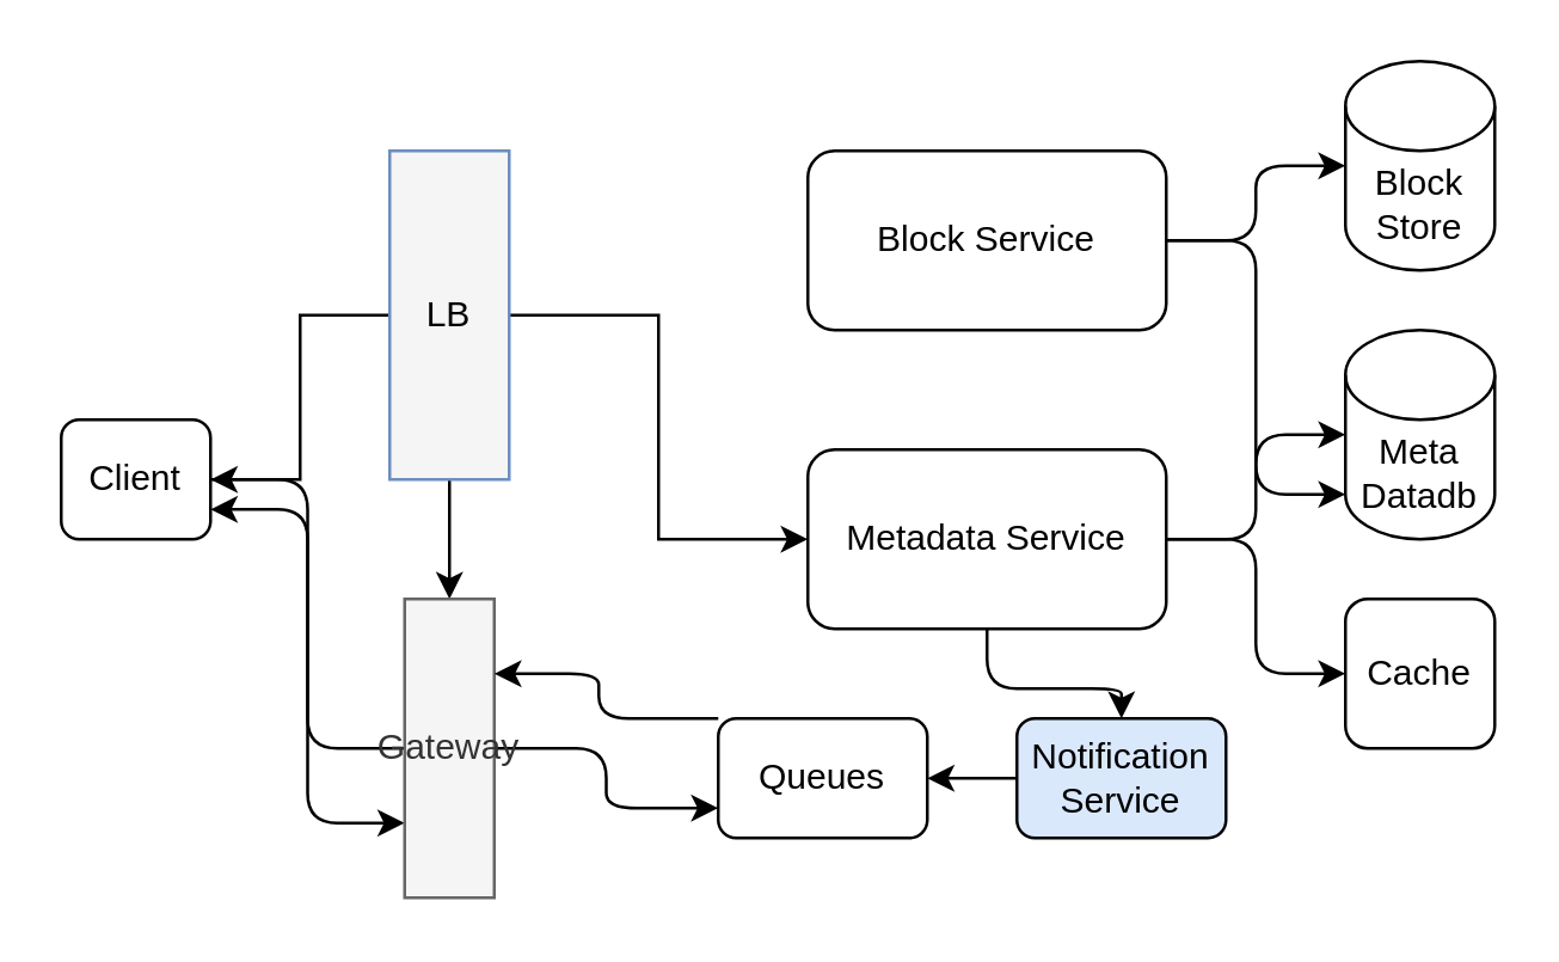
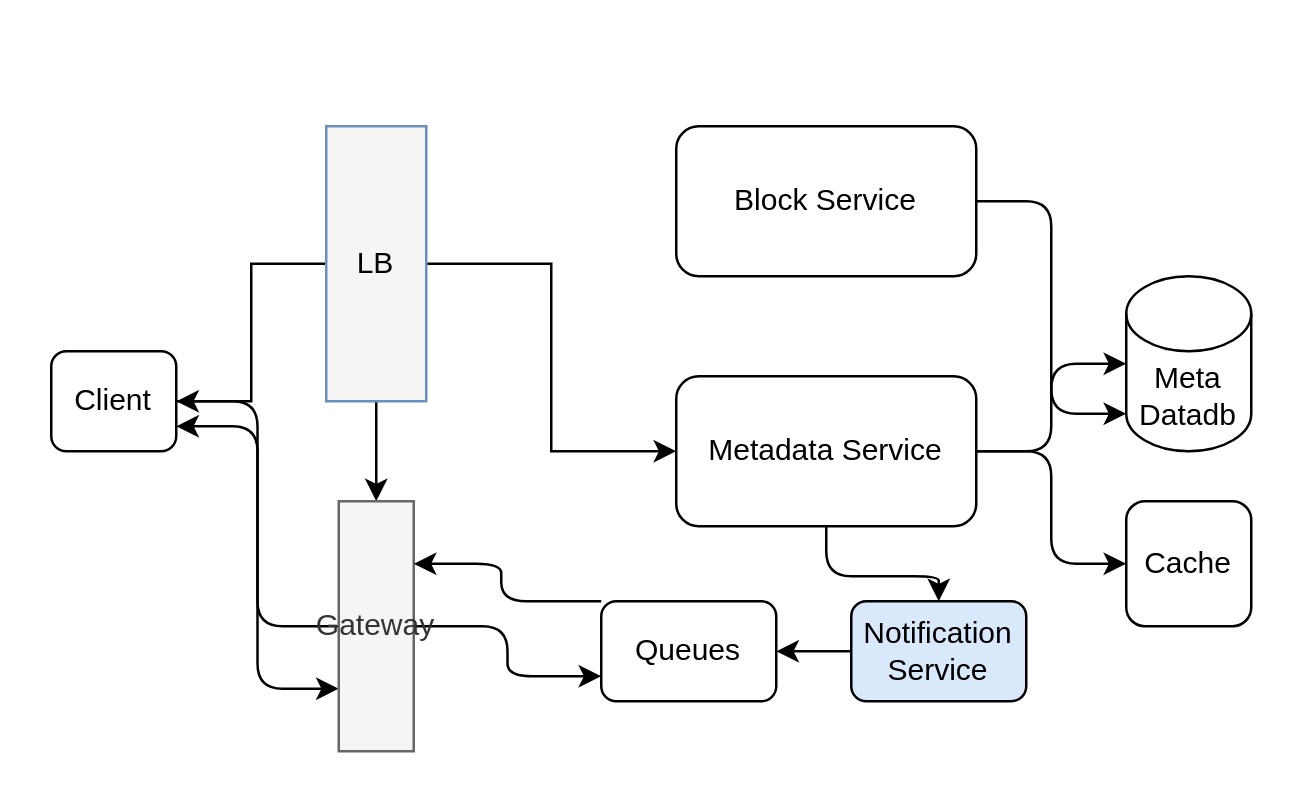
- <mxCell id="17" value="Block&lt;br&gt;Store" style="shape=cylinder3;whiteSpace=wrap;html=1;boundedLbl=1;backgroundOutline=1;size=15;" parent="1" vertex="1"><mxGeometry x="450" y="20" width="50" height="70" as="geometry" /></mxCell>
- <mxCell id="8" style="edgeStyle=orthogonalEdgeStyle;rounded=1;orthogonalLoop=1;jettySize=auto;html=1;" parent="1" source="10" target="17" edge="1"><mxGeometry relative="1" as="geometry" /></mxCell>
